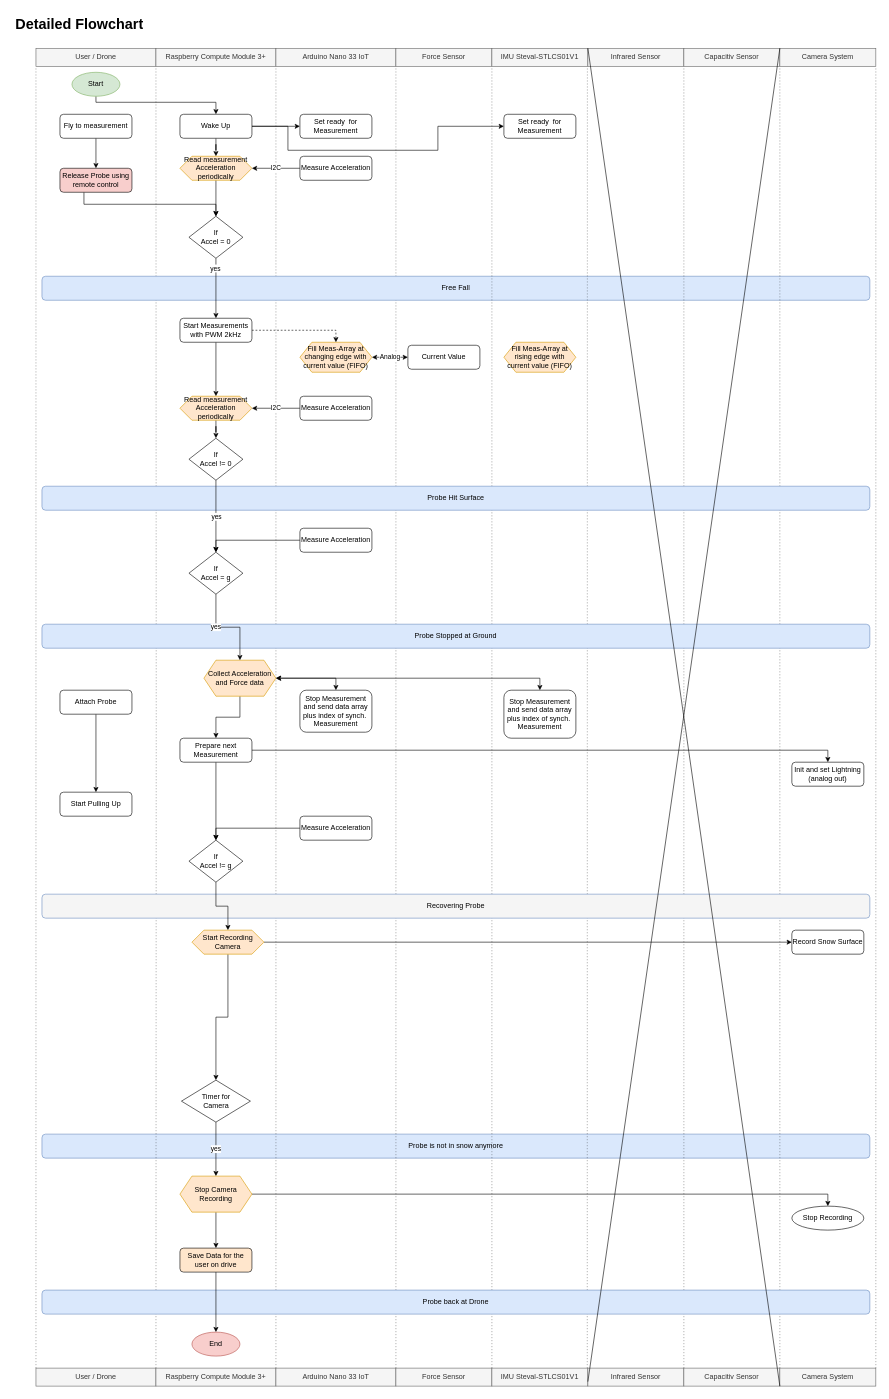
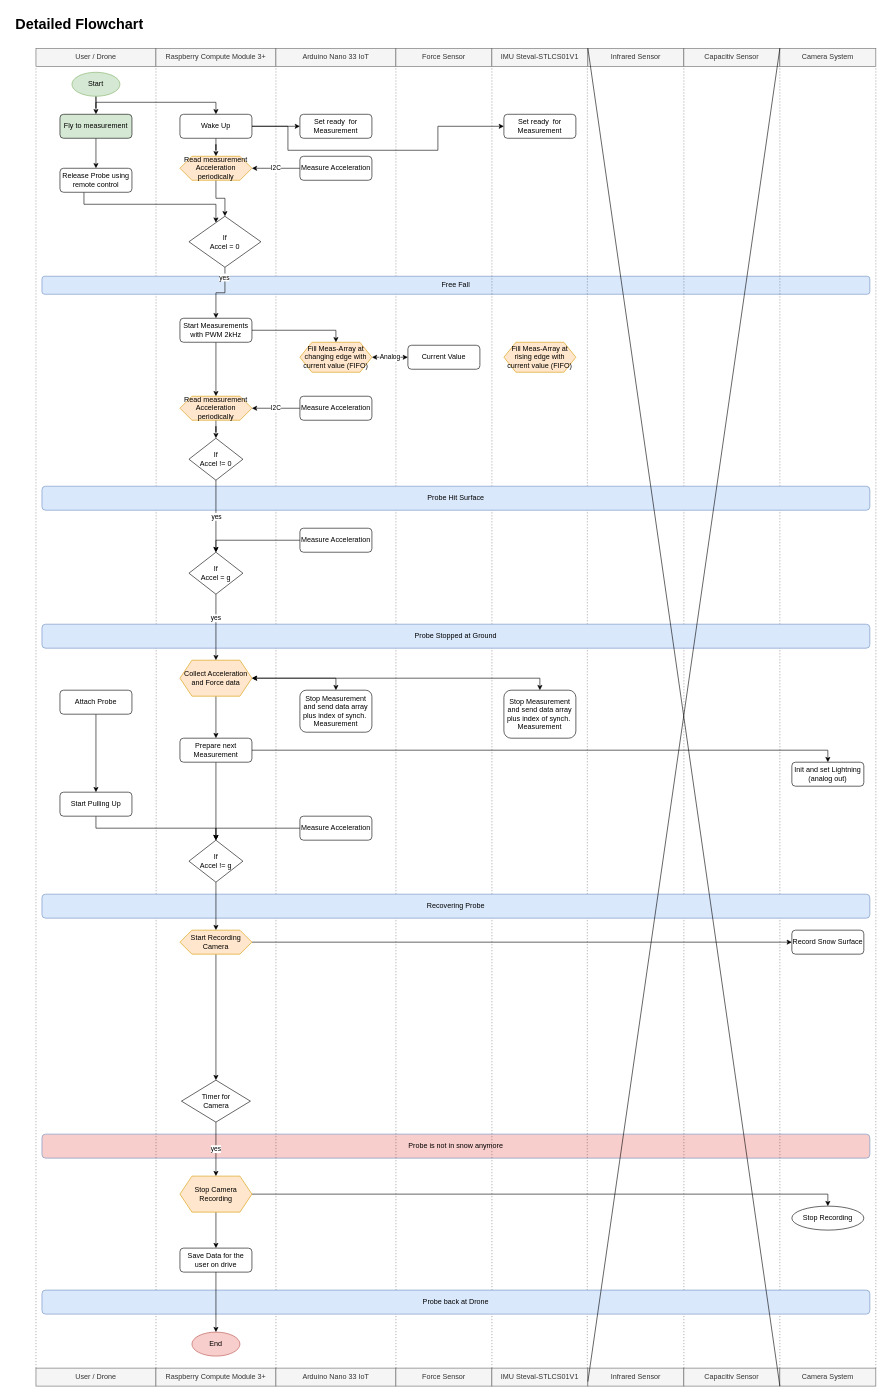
+ <mxCell id="7" style="edgeStyle=orthogonalEdgeStyle;rounded=0;orthogonalLoop=1;jettySize=auto;html=1;" parent="1" source="9" target="11" edge="1"><mxGeometry relative="1" as="geometry" /></mxCell>
- <mxCell id="11" value="Fly to measurement" style="rounded=1;whiteSpace=wrap;html=1;" parent="1" vertex="1"><mxGeometry x="99" y="190" width="120" height="40" as="geometry" /></mxCell>
+ <mxCell id="11" value="Fly to measurement" style="rounded=1;whiteSpace=wrap;html=1;fillColor=#d5e8d4;" parent="1" vertex="1"><mxGeometry x="99" y="190" width="120" height="40" as="geometry" /></mxCell>
- <mxCell id="13" value="Release Probe using remote control" style="rounded=1;whiteSpace=wrap;html=1;fillColor=#f8cecc;" parent="1" vertex="1"><mxGeometry x="99" y="280" width="120" height="40" as="geometry" /></mxCell>
+ <mxCell id="13" value="Release Probe using remote control" style="rounded=1;whiteSpace=wrap;html=1;" parent="1" vertex="1"><mxGeometry x="99" y="280" width="120" height="40" as="geometry" /></mxCell>
- <mxCell id="40" value="If &lt;br&gt;Accel = 0" style="rhombus;whiteSpace=wrap;html=1;" parent="1" vertex="1"><mxGeometry x="314" y="360" width="90" height="70" as="geometry" /></mxCell>
+ <mxCell id="40" value="If &lt;br&gt;Accel = 0" style="rhombus;whiteSpace=wrap;html=1;" parent="1" vertex="1"><mxGeometry x="314" y="360" width="120" height="85" as="geometry" /></mxCell>
- <mxCell id="27" value="Free Fall" style="rounded=1;whiteSpace=wrap;html=1;fillColor=#dae8fc;strokeColor=#6c8ebf;" parent="1" vertex="1"><mxGeometry x="69" y="460" width="1380" height="40" as="geometry" /></mxCell>
+ <mxCell id="27" value="Free Fall" style="rounded=1;whiteSpace=wrap;html=1;fillColor=#dae8fc;strokeColor=#6c8ebf;" parent="1" vertex="1"><mxGeometry x="69" y="460" width="1380" height="30" as="geometry" /></mxCell>
- <mxCell id="43" style="edgeStyle=orthogonalEdgeStyle;rounded=0;orthogonalLoop=1;jettySize=auto;html=1;entryX=0.5;entryY=0;entryDx=0;entryDy=0;strokeWidth=1;dashed=1;" parent="1" source="45" target="26" edge="1"><mxGeometry relative="1" as="geometry" /></mxCell>
+ <mxCell id="43" style="edgeStyle=orthogonalEdgeStyle;rounded=0;orthogonalLoop=1;jettySize=auto;html=1;entryX=0.5;entryY=0;entryDx=0;entryDy=0;strokeWidth=1;" parent="1" source="45" target="26" edge="1"><mxGeometry relative="1" as="geometry" /></mxCell>
- <mxCell id="56" value="Collect Acceleration and Force data" style="shape=hexagon;perimeter=hexagonPerimeter2;whiteSpace=wrap;html=1;fixedSize=1;fillColor=#ffe6cc;strokeColor=#d79b00;" parent="1" vertex="1"><mxGeometry x="339" y="1100" width="120" height="60" as="geometry" /></mxCell>
+ <mxCell id="56" value="Collect Acceleration and Force data" style="shape=hexagon;perimeter=hexagonPerimeter2;whiteSpace=wrap;html=1;fixedSize=1;fillColor=#ffe6cc;strokeColor=#d79b00;" parent="1" vertex="1"><mxGeometry x="299" y="1100" width="120" height="60" as="geometry" /></mxCell>
+ <mxCell id="60" style="edgeStyle=orthogonalEdgeStyle;rounded=0;orthogonalLoop=1;jettySize=auto;html=1;entryX=0.5;entryY=0;entryDx=0;entryDy=0;startArrow=none;startFill=0;strokeWidth=1;" parent="1" source="61" target="67" edge="1"><mxGeometry relative="1" as="geometry"><Array as="points"><mxPoint x="159" y="1380" /><mxPoint x="359" y="1380" /></Array></mxGeometry></mxCell>
- <mxCell id="52" value="Recovering Probe" style="rounded=1;whiteSpace=wrap;html=1;fillColor=#f5f5f5;strokeColor=#6c8ebf;" parent="1" vertex="1"><mxGeometry x="69" y="1490" width="1380" height="40" as="geometry" /></mxCell>
+ <mxCell id="52" value="Recovering Probe" style="rounded=1;whiteSpace=wrap;html=1;fillColor=#dae8fc;strokeColor=#6c8ebf;" parent="1" vertex="1"><mxGeometry x="69" y="1490" width="1380" height="40" as="geometry" /></mxCell>
- <mxCell id="93" value="Start Recording Camera" style="shape=hexagon;perimeter=hexagonPerimeter2;whiteSpace=wrap;html=1;fixedSize=1;fillColor=#ffe6cc;strokeColor=#d79b00;" parent="1" vertex="1"><mxGeometry x="319" y="1550" width="120" height="40" as="geometry" /></mxCell>
+ <mxCell id="93" value="Start Recording Camera" style="shape=hexagon;perimeter=hexagonPerimeter2;whiteSpace=wrap;html=1;fixedSize=1;fillColor=#ffe6cc;strokeColor=#d79b00;" parent="1" vertex="1"><mxGeometry x="299" y="1550" width="120" height="40" as="geometry" /></mxCell>
- <mxCell id="2" value="Probe is not in snow anymore" style="rounded=1;whiteSpace=wrap;html=1;fillColor=#dae8fc;strokeColor=#6c8ebf;" parent="1" vertex="1"><mxGeometry x="69" y="1890" width="1380" height="40" as="geometry" /></mxCell>
+ <mxCell id="2" value="Probe is not in snow anymore" style="rounded=1;whiteSpace=wrap;html=1;fillColor=#f8cecc;strokeColor=#6c8ebf;" parent="1" vertex="1"><mxGeometry x="69" y="1890" width="1380" height="40" as="geometry" /></mxCell>
- <mxCell id="74" value="Save Data for the user on drive" style="rounded=1;whiteSpace=wrap;html=1;fillColor=#ffe6cc;" parent="1" vertex="1"><mxGeometry x="299" y="2080" width="120" height="40" as="geometry" /></mxCell>
+ <mxCell id="74" value="Save Data for the user on drive" style="rounded=1;whiteSpace=wrap;html=1;" parent="1" vertex="1"><mxGeometry x="299" y="2080" width="120" height="40" as="geometry" /></mxCell>
